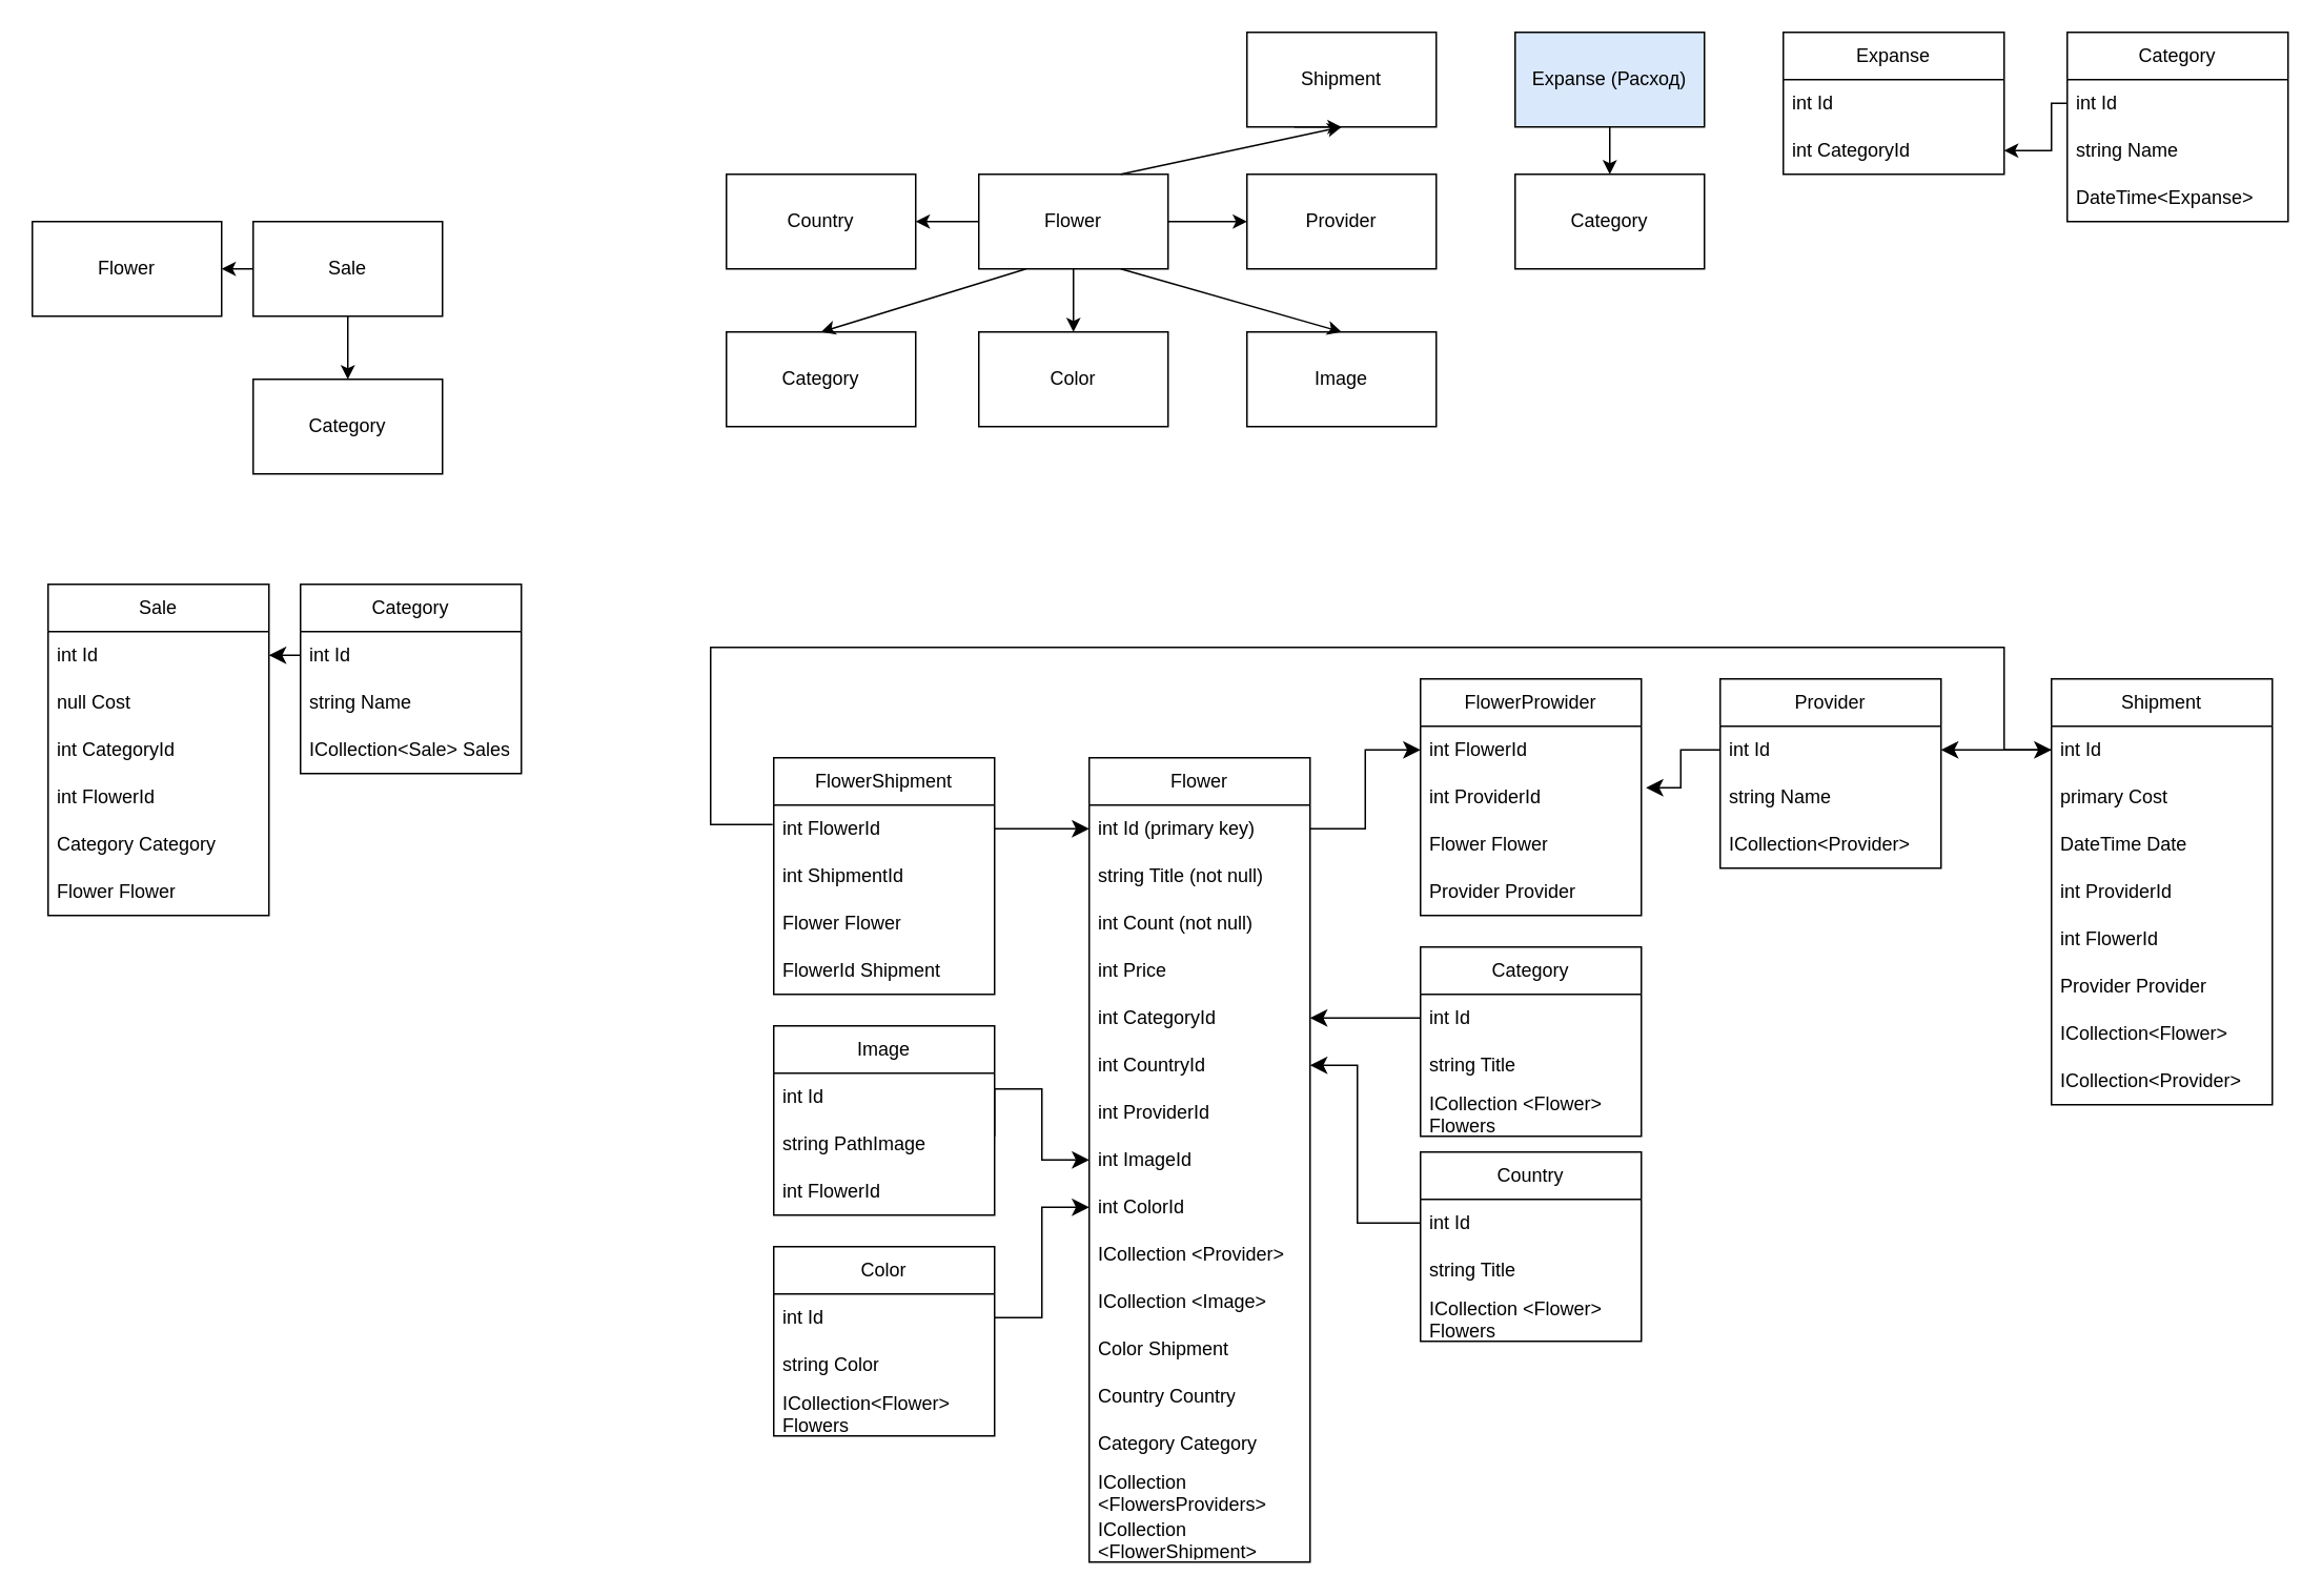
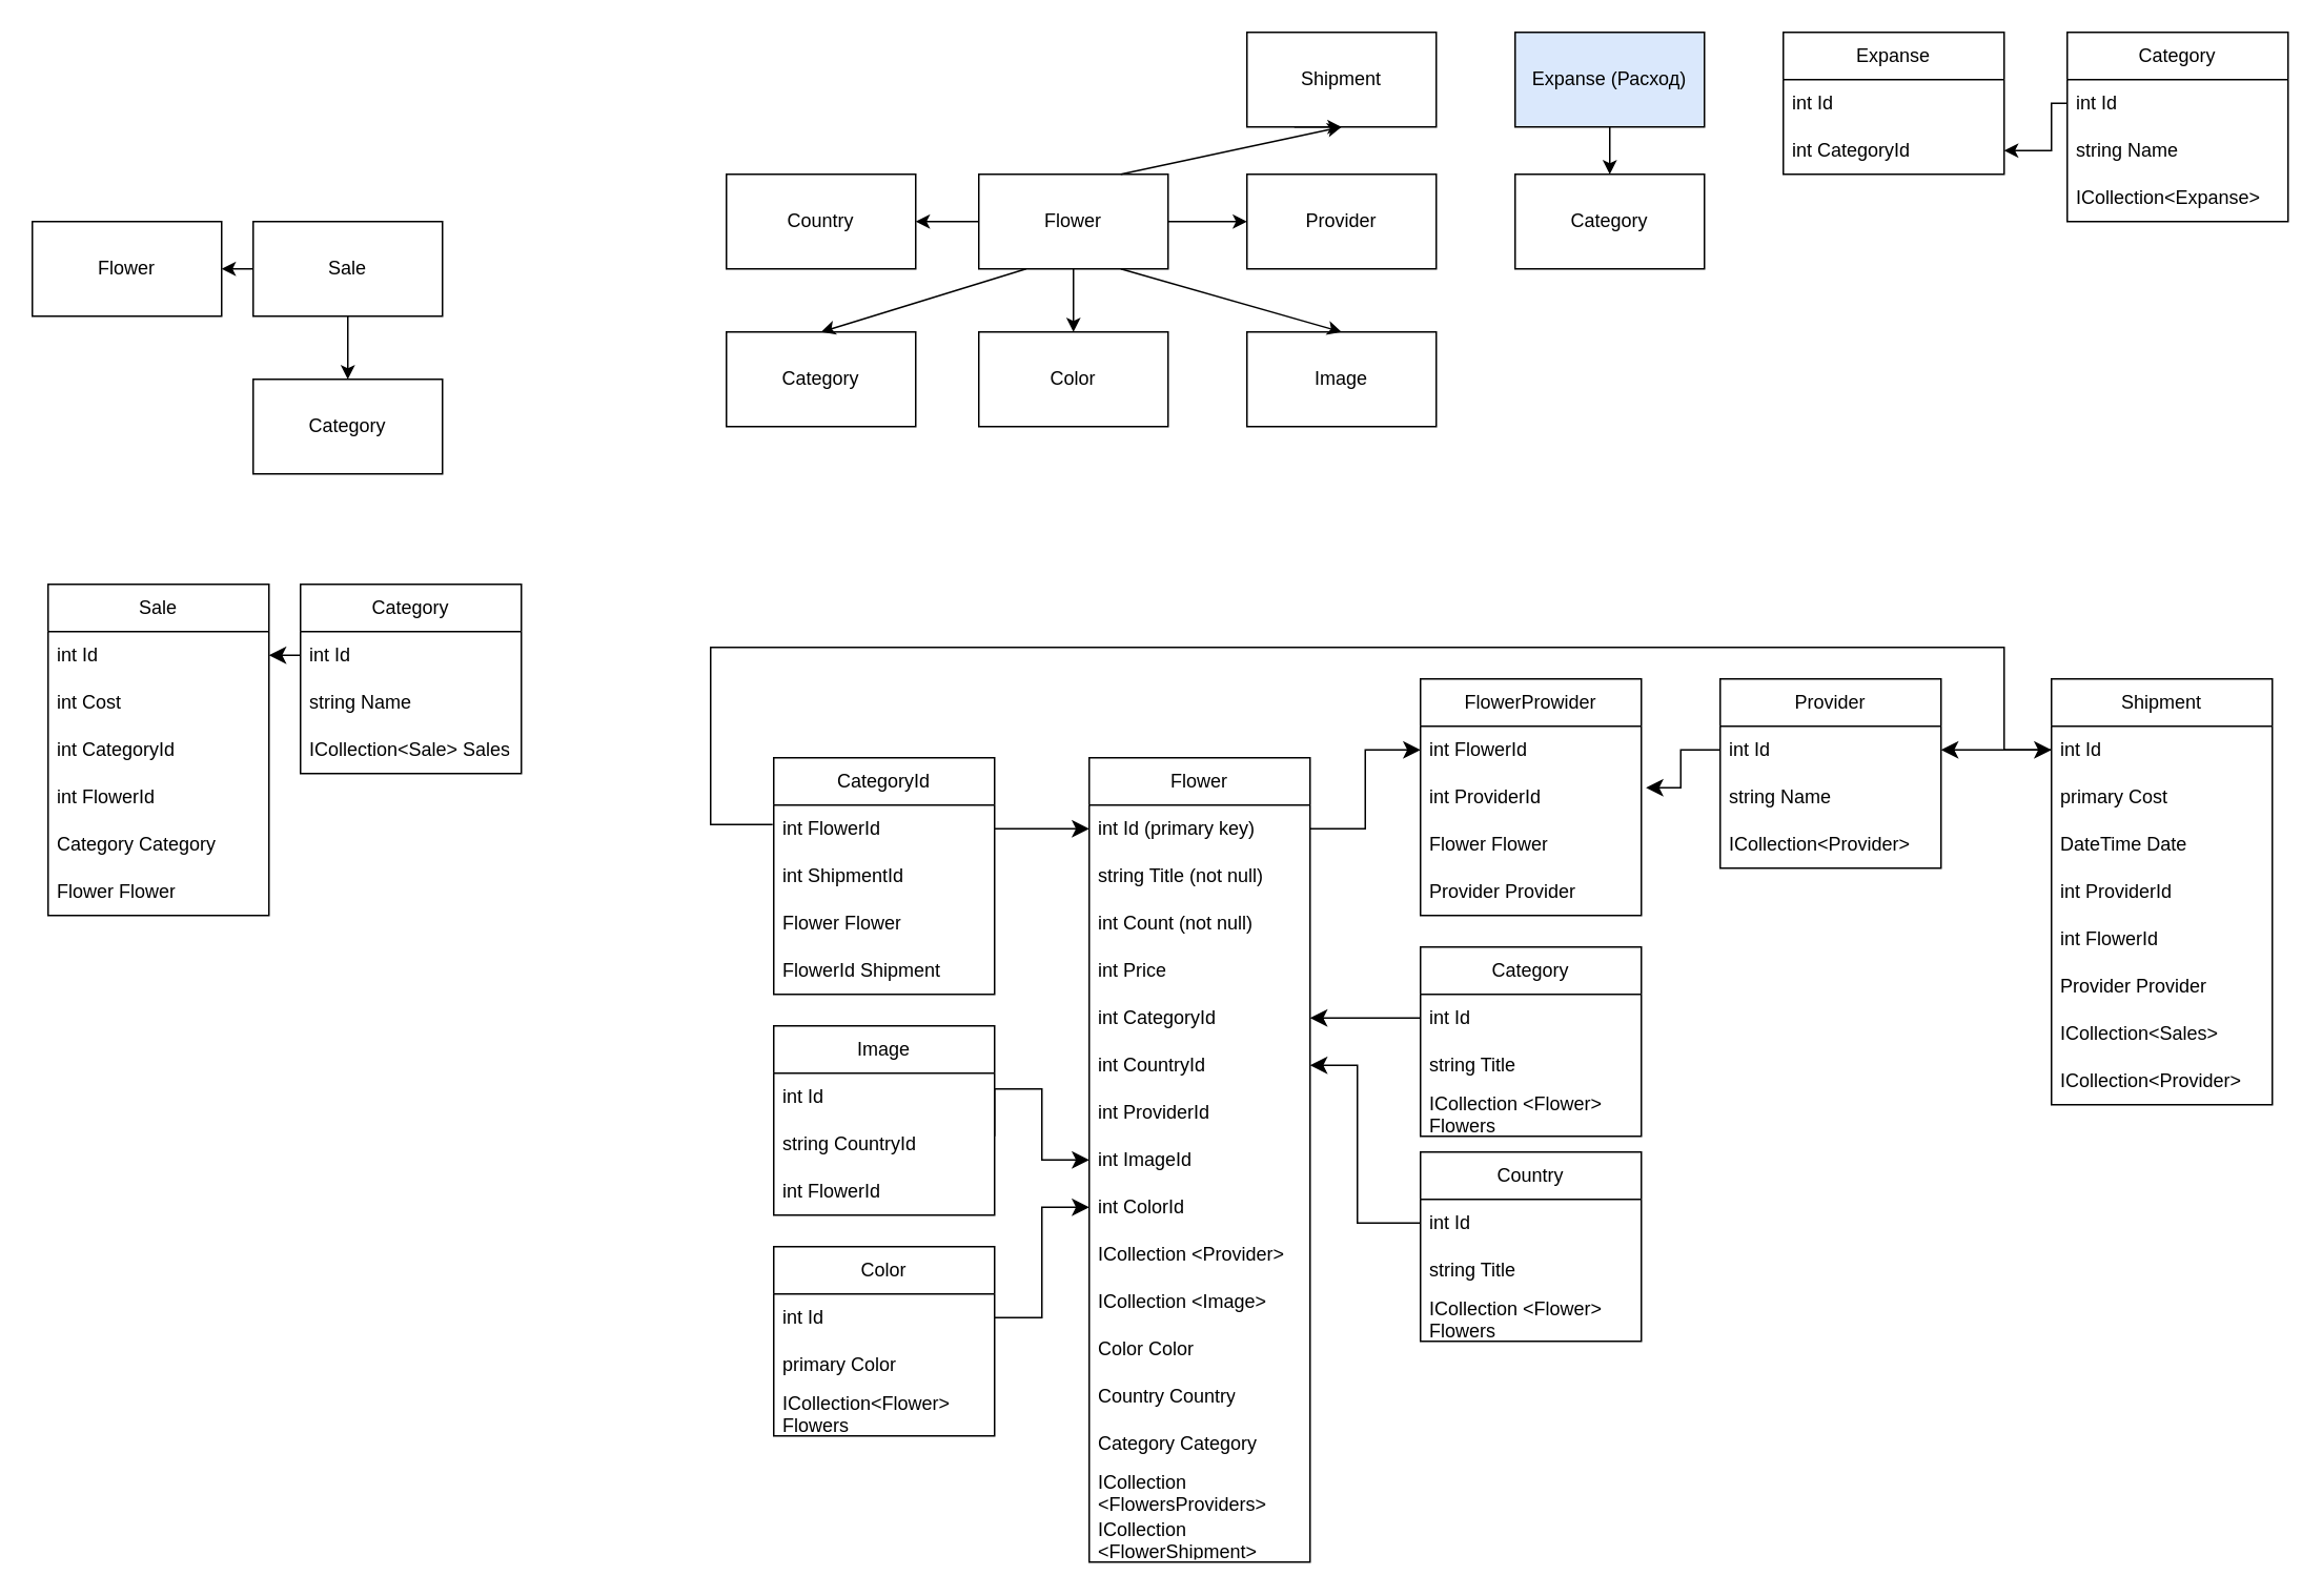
- <mxCell id="90" value="DateTime&amp;lt;Expanse&amp;gt;" style="text;strokeColor=none;fillColor=none;align=left;verticalAlign=middle;spacingLeft=4;spacingRight=4;overflow=hidden;points=[[0,0.5],[1,0.5]];portConstraint=eastwest;rotatable=0;whiteSpace=wrap;html=1;" parent="87" vertex="1"><mxGeometry y="90" width="140" height="30" as="geometry" /></mxCell>
+ <mxCell id="90" value="ICollection&amp;lt;Expanse&amp;gt;" style="text;strokeColor=none;fillColor=none;align=left;verticalAlign=middle;spacingLeft=4;spacingRight=4;overflow=hidden;points=[[0,0.5],[1,0.5]];portConstraint=eastwest;rotatable=0;whiteSpace=wrap;html=1;" parent="87" vertex="1"><mxGeometry y="90" width="140" height="30" as="geometry" /></mxCell>
- <mxCell id="96" value="null Cost&amp;nbsp;&amp;nbsp;" style="text;strokeColor=none;fillColor=none;align=left;verticalAlign=middle;spacingLeft=4;spacingRight=4;overflow=hidden;points=[[0,0.5],[1,0.5]];portConstraint=eastwest;rotatable=0;whiteSpace=wrap;html=1;" parent="94" vertex="1"><mxGeometry y="60" width="140" height="30" as="geometry" /></mxCell>
+ <mxCell id="96" value="int Cost&amp;nbsp;&amp;nbsp;" style="text;strokeColor=none;fillColor=none;align=left;verticalAlign=middle;spacingLeft=4;spacingRight=4;overflow=hidden;points=[[0,0.5],[1,0.5]];portConstraint=eastwest;rotatable=0;whiteSpace=wrap;html=1;" parent="94" vertex="1"><mxGeometry y="60" width="140" height="30" as="geometry" /></mxCell>
- <mxCell id="73" value="FlowerShipment" style="swimlane;fontStyle=0;childLayout=stackLayout;horizontal=1;startSize=30;horizontalStack=0;resizeParent=1;resizeParentMax=0;resizeLast=0;collapsible=1;marginBottom=0;whiteSpace=wrap;html=1;" parent="1" vertex="1"><mxGeometry x="490" y="480" width="140" height="150" as="geometry" /></mxCell>
+ <mxCell id="73" value="CategoryId" style="swimlane;fontStyle=0;childLayout=stackLayout;horizontal=1;startSize=30;horizontalStack=0;resizeParent=1;resizeParentMax=0;resizeLast=0;collapsible=1;marginBottom=0;whiteSpace=wrap;html=1;" parent="1" vertex="1"><mxGeometry x="490" y="480" width="140" height="150" as="geometry" /></mxCell>
- <mxCell id="60" value="ICollection&amp;lt;Flower&amp;gt;" style="text;strokeColor=none;fillColor=none;align=left;verticalAlign=middle;spacingLeft=4;spacingRight=4;overflow=hidden;points=[[0,0.5],[1,0.5]];portConstraint=eastwest;rotatable=0;whiteSpace=wrap;html=1;" parent="53" vertex="1"><mxGeometry y="210" width="140" height="30" as="geometry" /></mxCell>
+ <mxCell id="60" value="ICollection&amp;lt;Sales&amp;gt;" style="text;strokeColor=none;fillColor=none;align=left;verticalAlign=middle;spacingLeft=4;spacingRight=4;overflow=hidden;points=[[0,0.5],[1,0.5]];portConstraint=eastwest;rotatable=0;whiteSpace=wrap;html=1;" parent="53" vertex="1"><mxGeometry y="210" width="140" height="30" as="geometry" /></mxCell>
- <mxCell id="46" value="string PathImage" style="text;strokeColor=none;fillColor=none;align=left;verticalAlign=middle;spacingLeft=4;spacingRight=4;overflow=hidden;points=[[0,0.5],[1,0.5]];portConstraint=eastwest;rotatable=0;whiteSpace=wrap;html=1;" parent="44" vertex="1"><mxGeometry y="60" width="140" height="30" as="geometry" /></mxCell>
+ <mxCell id="46" value="string CountryId" style="text;strokeColor=none;fillColor=none;align=left;verticalAlign=middle;spacingLeft=4;spacingRight=4;overflow=hidden;points=[[0,0.5],[1,0.5]];portConstraint=eastwest;rotatable=0;whiteSpace=wrap;html=1;" parent="44" vertex="1"><mxGeometry y="60" width="140" height="30" as="geometry" /></mxCell>
- <mxCell id="21" value="Color Shipment" style="text;strokeColor=none;fillColor=none;align=left;verticalAlign=middle;spacingLeft=4;spacingRight=4;overflow=hidden;points=[[0,0.5],[1,0.5]];portConstraint=eastwest;rotatable=0;whiteSpace=wrap;html=1;" parent="9" vertex="1"><mxGeometry y="360" width="140" height="30" as="geometry" /></mxCell>
+ <mxCell id="21" value="Color Color" style="text;strokeColor=none;fillColor=none;align=left;verticalAlign=middle;spacingLeft=4;spacingRight=4;overflow=hidden;points=[[0,0.5],[1,0.5]];portConstraint=eastwest;rotatable=0;whiteSpace=wrap;html=1;" parent="9" vertex="1"><mxGeometry y="360" width="140" height="30" as="geometry" /></mxCell>
- <mxCell id="42" value="string Color" style="text;strokeColor=none;fillColor=none;align=left;verticalAlign=middle;spacingLeft=4;spacingRight=4;overflow=hidden;points=[[0,0.5],[1,0.5]];portConstraint=eastwest;rotatable=0;whiteSpace=wrap;html=1;" parent="40" vertex="1"><mxGeometry y="60" width="140" height="30" as="geometry" /></mxCell>
+ <mxCell id="42" value="primary Color" style="text;strokeColor=none;fillColor=none;align=left;verticalAlign=middle;spacingLeft=4;spacingRight=4;overflow=hidden;points=[[0,0.5],[1,0.5]];portConstraint=eastwest;rotatable=0;whiteSpace=wrap;html=1;" parent="40" vertex="1"><mxGeometry y="60" width="140" height="30" as="geometry" /></mxCell>
